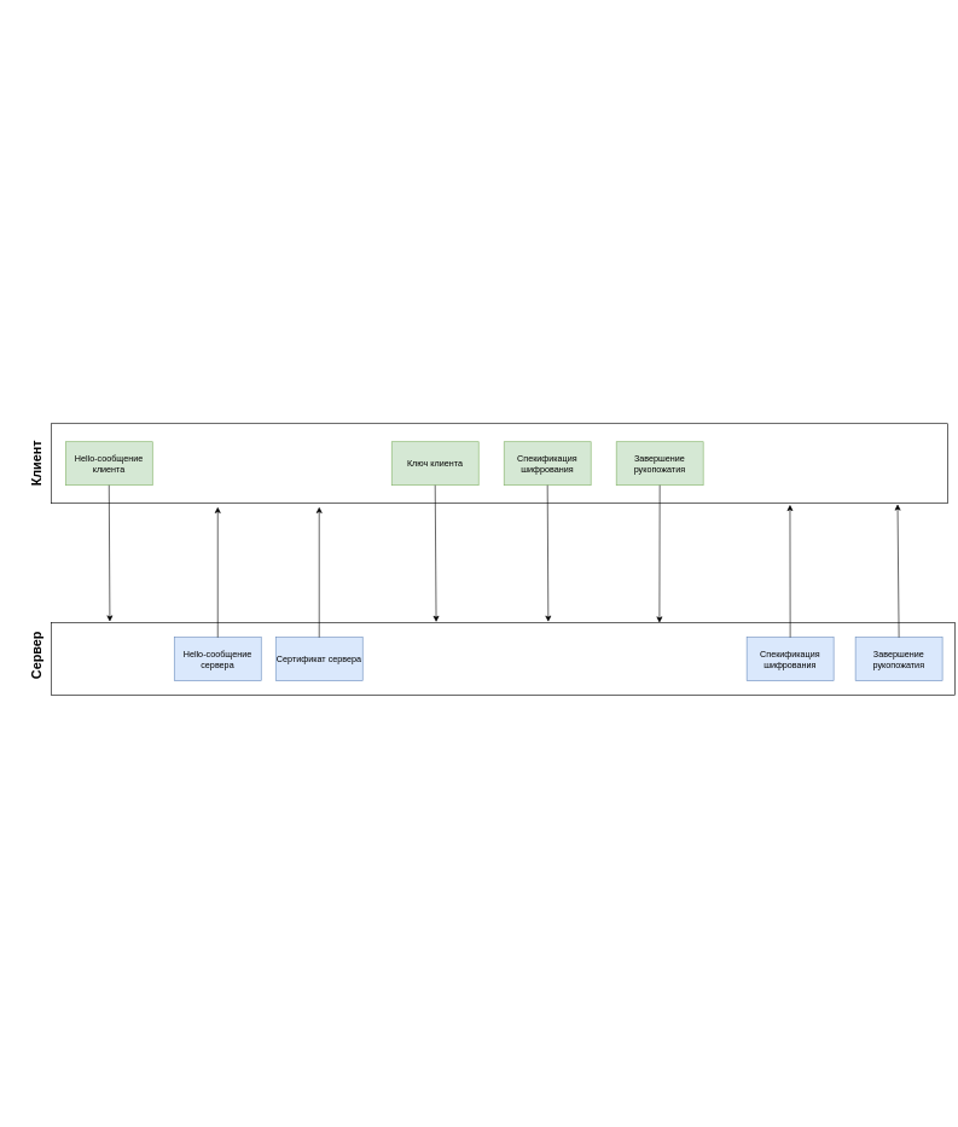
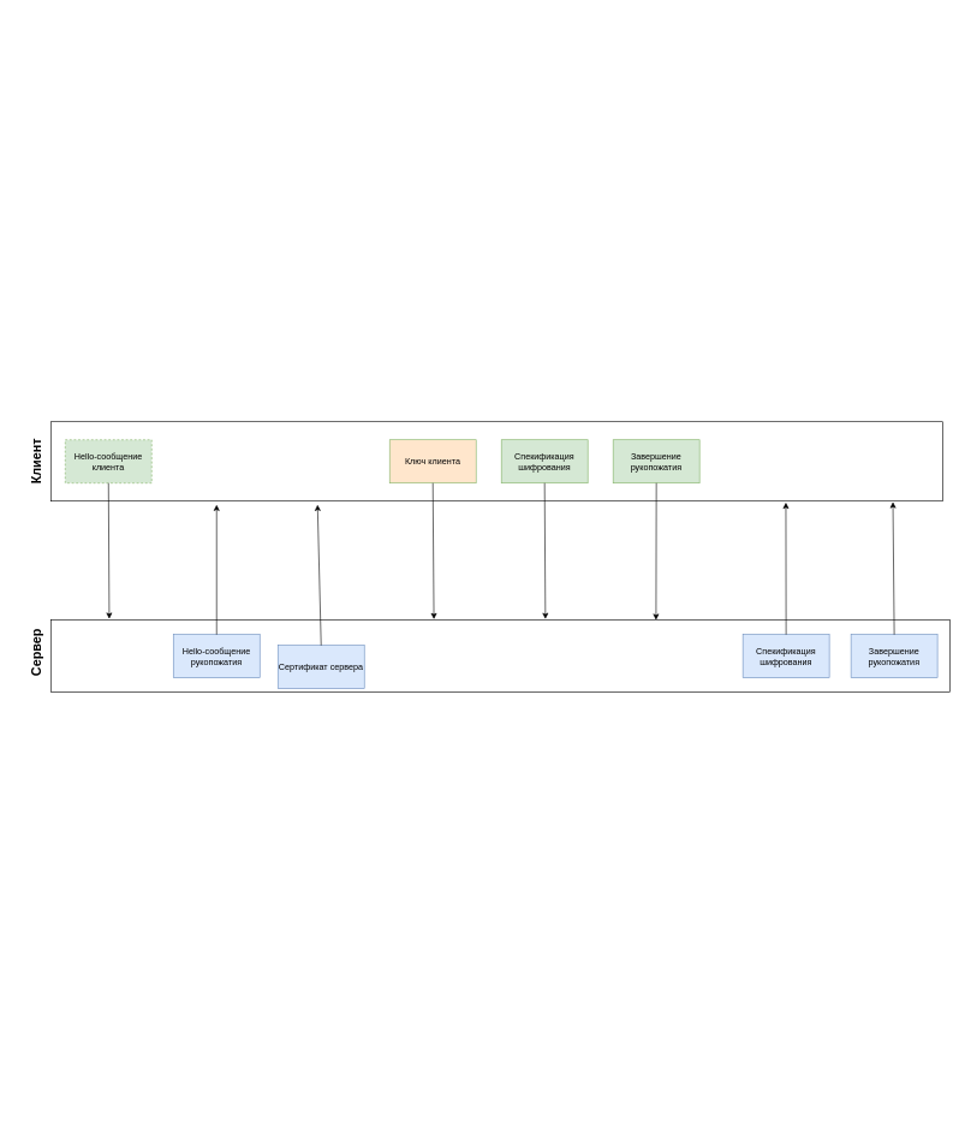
- <mxCell id="4" value="Hello-сообщение клиента" style="rounded=0;whiteSpace=wrap;html=1;fillColor=#d5e8d4;strokeColor=#82b366;" parent="1" vertex="1"><mxGeometry x="90" y="609" width="120" height="60" as="geometry" /></mxCell>
+ <mxCell id="4" value="Hello-сообщение клиента" style="rounded=0;whiteSpace=wrap;html=1;fillColor=#d5e8d4;strokeColor=#82b366;dashed=1;" parent="1" vertex="1"><mxGeometry x="90" y="609" width="120" height="60" as="geometry" /></mxCell>
- <mxCell id="7" value="Ключ клиента" style="rounded=0;whiteSpace=wrap;html=1;fillColor=#d5e8d4;strokeColor=#82b366;" parent="1" vertex="1"><mxGeometry x="540" y="609" width="120" height="60" as="geometry" /></mxCell>
+ <mxCell id="7" value="Ключ клиента" style="rounded=0;whiteSpace=wrap;html=1;fillColor=#ffe6cc;strokeColor=#82b366;" parent="1" vertex="1"><mxGeometry x="540" y="609" width="120" height="60" as="geometry" /></mxCell>
- <mxCell id="5" value="Hello-сообщение сервера" style="rounded=0;whiteSpace=wrap;html=1;fillColor=#dae8fc;strokeColor=#6c8ebf;" parent="1" vertex="1"><mxGeometry x="240" y="879" width="120" height="60" as="geometry" /></mxCell>
+ <mxCell id="5" value="Hello-сообщение рукопожатия" style="rounded=0;whiteSpace=wrap;html=1;fillColor=#dae8fc;strokeColor=#6c8ebf;" parent="1" vertex="1"><mxGeometry x="240" y="879" width="120" height="60" as="geometry" /></mxCell>
- <mxCell id="6" value="Сертификат сервера" style="rounded=0;whiteSpace=wrap;html=1;fillColor=#dae8fc;strokeColor=#6c8ebf;" parent="1" vertex="1"><mxGeometry x="380" y="879" width="120" height="60" as="geometry" /></mxCell>
+ <mxCell id="6" value="Сертификат сервера" style="rounded=0;whiteSpace=wrap;html=1;fillColor=#dae8fc;strokeColor=#6c8ebf;" parent="1" vertex="1"><mxGeometry x="385" y="894" width="120" height="60" as="geometry" /></mxCell>
